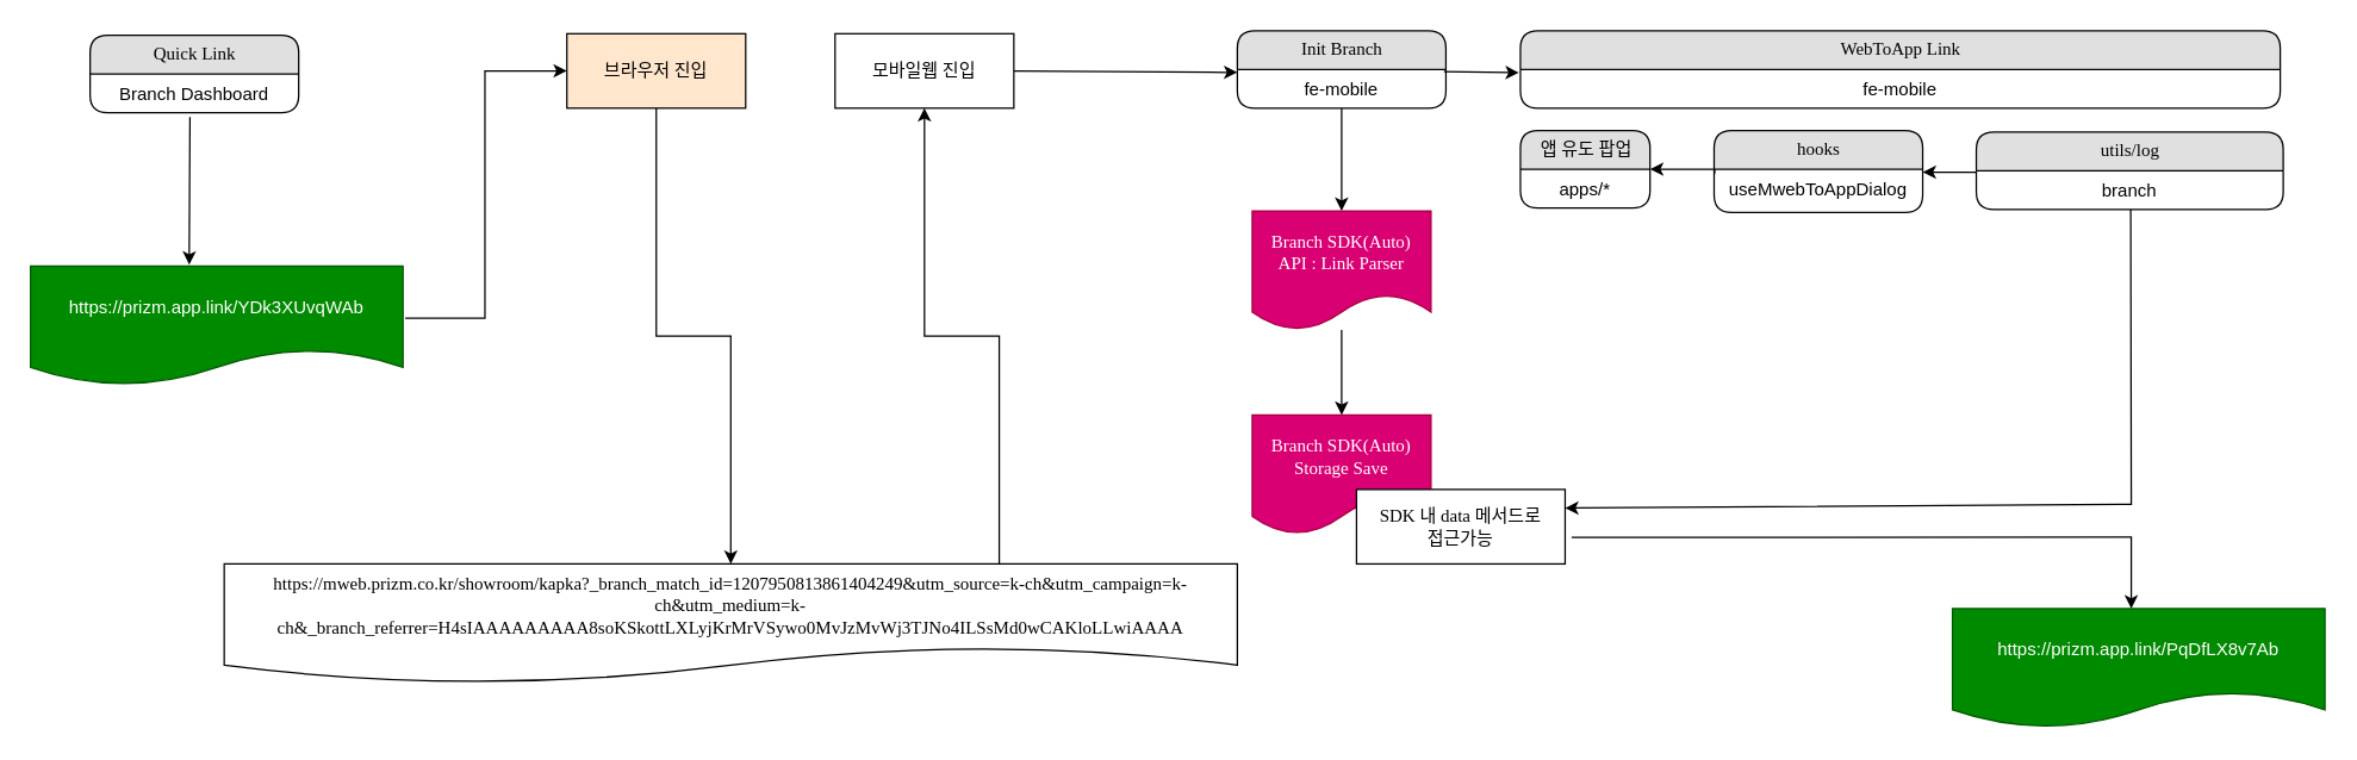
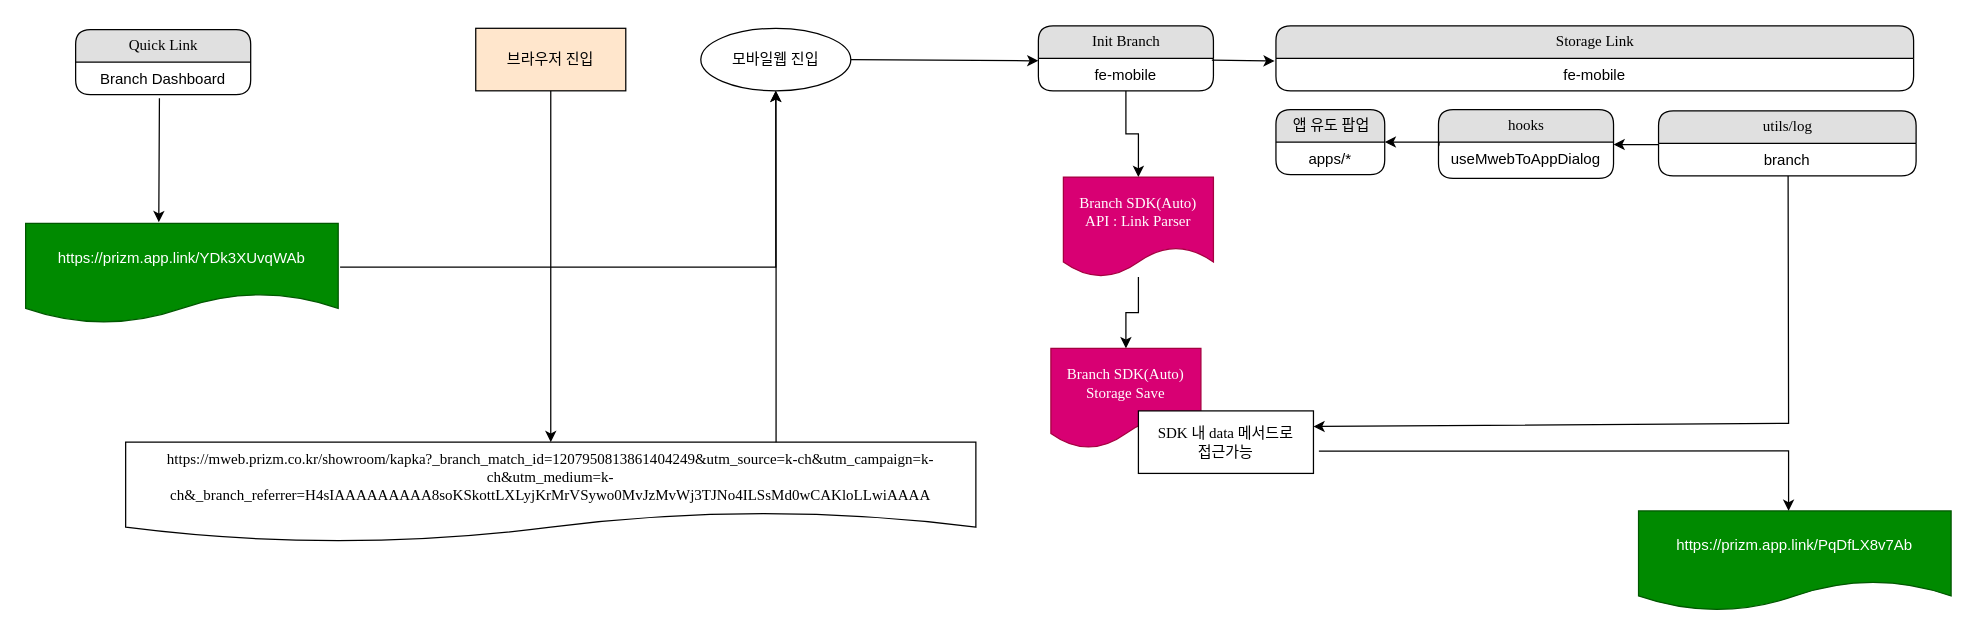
- <mxCell id="14" value="WebToApp Link" style="swimlane;html=1;fontStyle=0;childLayout=stackLayout;horizontal=1;startSize=26;fillColor=#e0e0e0;horizontalStack=0;resizeParent=1;resizeLast=0;collapsible=1;marginBottom=0;swimlaneFillColor=#ffffff;align=center;rounded=1;shadow=0;comic=0;labelBackgroundColor=none;strokeWidth=1;fontFamily=Verdana;fontSize=12" vertex="1" parent="1"><mxGeometry x="1020" y="20" width="510" height="52" as="geometry" /></mxCell>
+ <mxCell id="14" value="Storage Link" style="swimlane;html=1;fontStyle=0;childLayout=stackLayout;horizontal=1;startSize=26;fillColor=#e0e0e0;horizontalStack=0;resizeParent=1;resizeLast=0;collapsible=1;marginBottom=0;swimlaneFillColor=#ffffff;align=center;rounded=1;shadow=0;comic=0;labelBackgroundColor=none;strokeWidth=1;fontFamily=Verdana;fontSize=12" vertex="1" parent="1"><mxGeometry x="1020" y="20" width="510" height="52" as="geometry" /></mxCell>
- <mxCell id="24" value="모바일웹 진입" style="whiteSpace=wrap;html=1;rounded=0;shadow=0;comic=0;labelBackgroundColor=none;strokeWidth=1;fontFamily=Verdana;fontSize=12;align=center;" vertex="1" parent="1"><mxGeometry x="560" y="22" width="120" height="50" as="geometry" /></mxCell>
+ <mxCell id="24" value="모바일웹 진입" style="ellipse;whiteSpace=wrap;html=1;shadow=0;comic=0;labelBackgroundColor=none;strokeWidth=1;fontFamily=Verdana;fontSize=12;align=center;" vertex="1" parent="1"><mxGeometry x="560" y="22" width="120" height="50" as="geometry" /></mxCell>
- <mxCell id="16" value="" style="edgeStyle=orthogonalEdgeStyle;rounded=0;orthogonalLoop=1;jettySize=auto;html=1;exitX=1.006;exitY=0.438;exitDx=0;exitDy=0;exitPerimeter=0;entryX=0;entryY=0.5;entryDx=0;entryDy=0;" edge="1" parent="1" source="17" target="3"><mxGeometry relative="1" as="geometry"><mxPoint x="410" y="57" as="sourcePoint" /><mxPoint x="280" y="48" as="targetPoint" /></mxGeometry></mxCell>
+ <mxCell id="16" value="" style="edgeStyle=orthogonalEdgeStyle;rounded=0;orthogonalLoop=1;jettySize=auto;html=1;exitX=1.006;exitY=0.438;exitDx=0;exitDy=0;exitPerimeter=0;" edge="1" parent="1" source="17" target="24"><mxGeometry relative="1" as="geometry"><mxPoint x="410" y="57" as="sourcePoint" /><mxPoint x="280" y="48" as="targetPoint" /></mxGeometry></mxCell>
- <mxCell id="23" value="Branch SDK(Auto)&lt;br&gt;API : Link Parser" style="shape=document;whiteSpace=wrap;html=1;boundedLbl=1;fontFamily=Verdana;fillColor=#d80073;fontStyle=0;startSize=26;swimlaneFillColor=#ffffff;rounded=1;shadow=0;comic=0;labelBackgroundColor=none;strokeWidth=1;fontColor=#ffffff;strokeColor=#A50040;" vertex="1" parent="1"><mxGeometry x="840" y="141" width="120" height="80" as="geometry" /></mxCell>
+ <mxCell id="23" value="Branch SDK(Auto)&lt;br&gt;API : Link Parser" style="shape=document;whiteSpace=wrap;html=1;boundedLbl=1;fontFamily=Verdana;fillColor=#d80073;fontStyle=0;startSize=26;swimlaneFillColor=#ffffff;rounded=1;shadow=0;comic=0;labelBackgroundColor=none;strokeWidth=1;fontColor=#ffffff;strokeColor=#A50040;" vertex="1" parent="1"><mxGeometry x="850" y="141" width="120" height="80" as="geometry" /></mxCell>
- <mxCell id="25" value="https://mweb.prizm.co.kr/showroom/kapka?_branch_match_id=1207950813861404249&amp;amp;utm_source=k-ch&amp;amp;utm_campaign=k-ch&amp;amp;utm_medium=k-ch&amp;amp;_branch_referrer=H4sIAAAAAAAAA8soKSkottLXLyjKrMrVSywo0MvJzMvWj3TJNo4ILSsMd0wCAKloLLwiAAAA" style="shape=document;whiteSpace=wrap;html=1;boundedLbl=1;fontFamily=Verdana;rounded=0;shadow=0;comic=0;labelBackgroundColor=none;strokeWidth=1;" vertex="1" parent="1"><mxGeometry x="150" y="378" width="680" height="80" as="geometry" /></mxCell>
+ <mxCell id="25" value="https://mweb.prizm.co.kr/showroom/kapka?_branch_match_id=1207950813861404249&amp;amp;utm_source=k-ch&amp;amp;utm_campaign=k-ch&amp;amp;utm_medium=k-ch&amp;amp;_branch_referrer=H4sIAAAAAAAAA8soKSkottLXLyjKrMrVSywo0MvJzMvWj3TJNo4ILSsMd0wCAKloLLwiAAAA" style="shape=document;whiteSpace=wrap;html=1;boundedLbl=1;fontFamily=Verdana;rounded=0;shadow=0;comic=0;labelBackgroundColor=none;strokeWidth=1;" vertex="1" parent="1"><mxGeometry x="100" y="353" width="680" height="80" as="geometry" /></mxCell>
